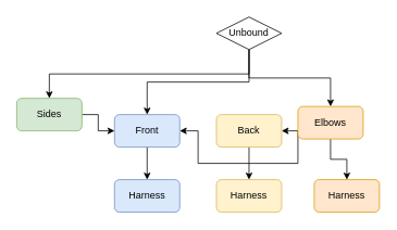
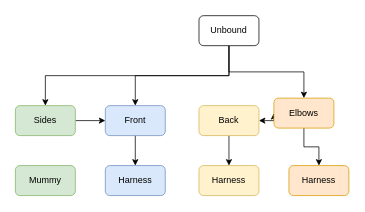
- <mxCell id="5" value="Unbound" style="rhombus;whiteSpace=wrap;html=1;" vertex="1" parent="1"><mxGeometry x="265" y="20" width="80" height="40" as="geometry" /></mxCell>
+ <mxCell id="5" value="Unbound" style="rounded=1;whiteSpace=wrap;html=1;" vertex="1" parent="1"><mxGeometry x="265" y="20" width="80" height="40" as="geometry" /></mxCell>
- <mxCell id="13" value="Sides" style="rounded=1;whiteSpace=wrap;html=1;fillColor=#d5e8d4;strokeColor=#82b366;" vertex="1" parent="1"><mxGeometry x="20" y="120" width="80" height="40" as="geometry" /></mxCell>
+ <mxCell id="13" value="Sides" style="rounded=1;whiteSpace=wrap;html=1;fillColor=#d5e8d4;strokeColor=#82b366;" vertex="1" parent="1"><mxGeometry x="20" y="140" width="80" height="40" as="geometry" /></mxCell>
- <mxCell id="7" style="edgeStyle=orthogonalEdgeStyle;rounded=0;orthogonalLoop=1;jettySize=auto;html=1;exitX=1;exitY=0.5;exitDx=0;exitDy=0;startArrow=classic;startFill=1;" edge="1" parent="1" source="8" target="10"><mxGeometry relative="1" as="geometry" /></mxCell>
+ <mxCell id="7" style="edgeStyle=orthogonalEdgeStyle;rounded=0;orthogonalLoop=1;jettySize=auto;html=1;exitX=1;exitY=0.5;exitDx=0;exitDy=0;entryX=0;entryY=0.5;entryDx=0;entryDy=0;startArrow=classic;startFill=1;" edge="1" parent="1" source="8" target="16"><mxGeometry relative="1" as="geometry" /></mxCell>
+ <mxCell id="14" value="Mummy" style="rounded=1;whiteSpace=wrap;html=1;fillColor=#d5e8d4;strokeColor=#82b366;" vertex="1" parent="1"><mxGeometry x="20" y="220" width="80" height="40" as="geometry" /></mxCell>
